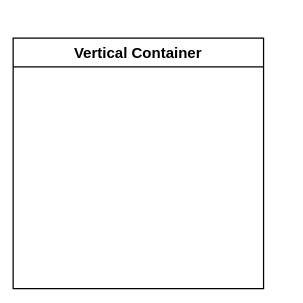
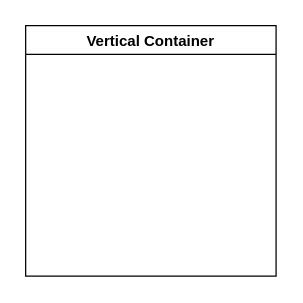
- <mxCell id="2" value="Vertical Container" style="swimlane;" vertex="1" parent="1"><mxGeometry x="10" y="30" width="200" height="200" as="geometry" /></mxCell>
+ <mxCell id="2" value="Vertical Container" style="swimlane;" vertex="1" parent="1"><mxGeometry x="20" y="20" width="200" height="200" as="geometry" /></mxCell>
